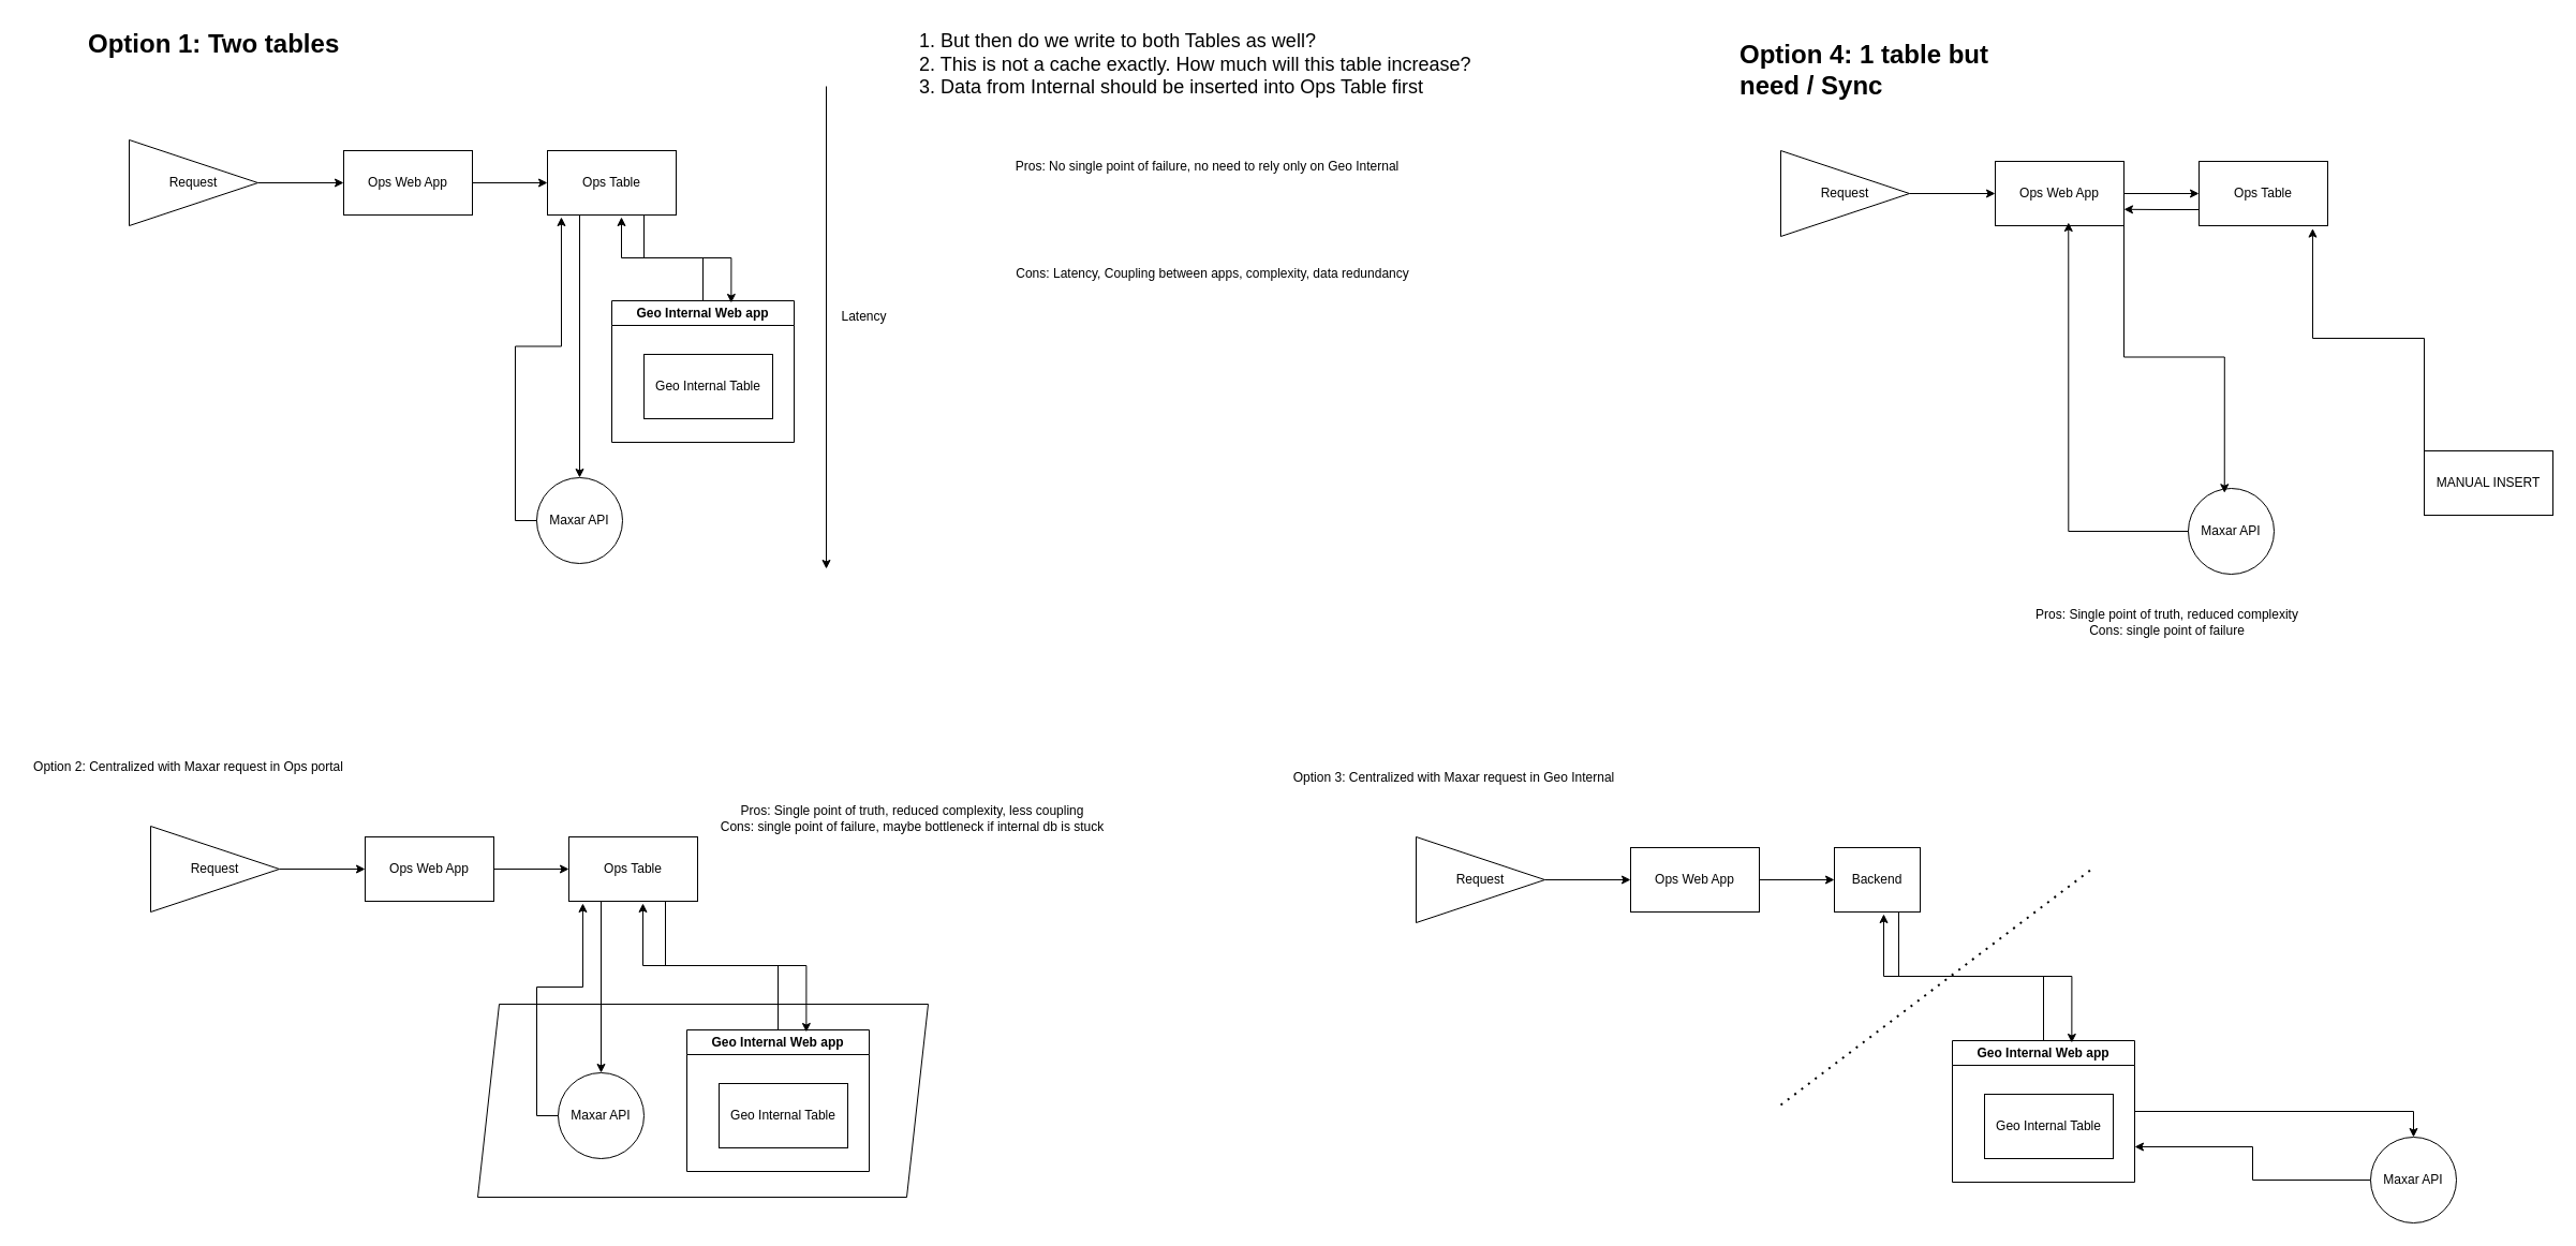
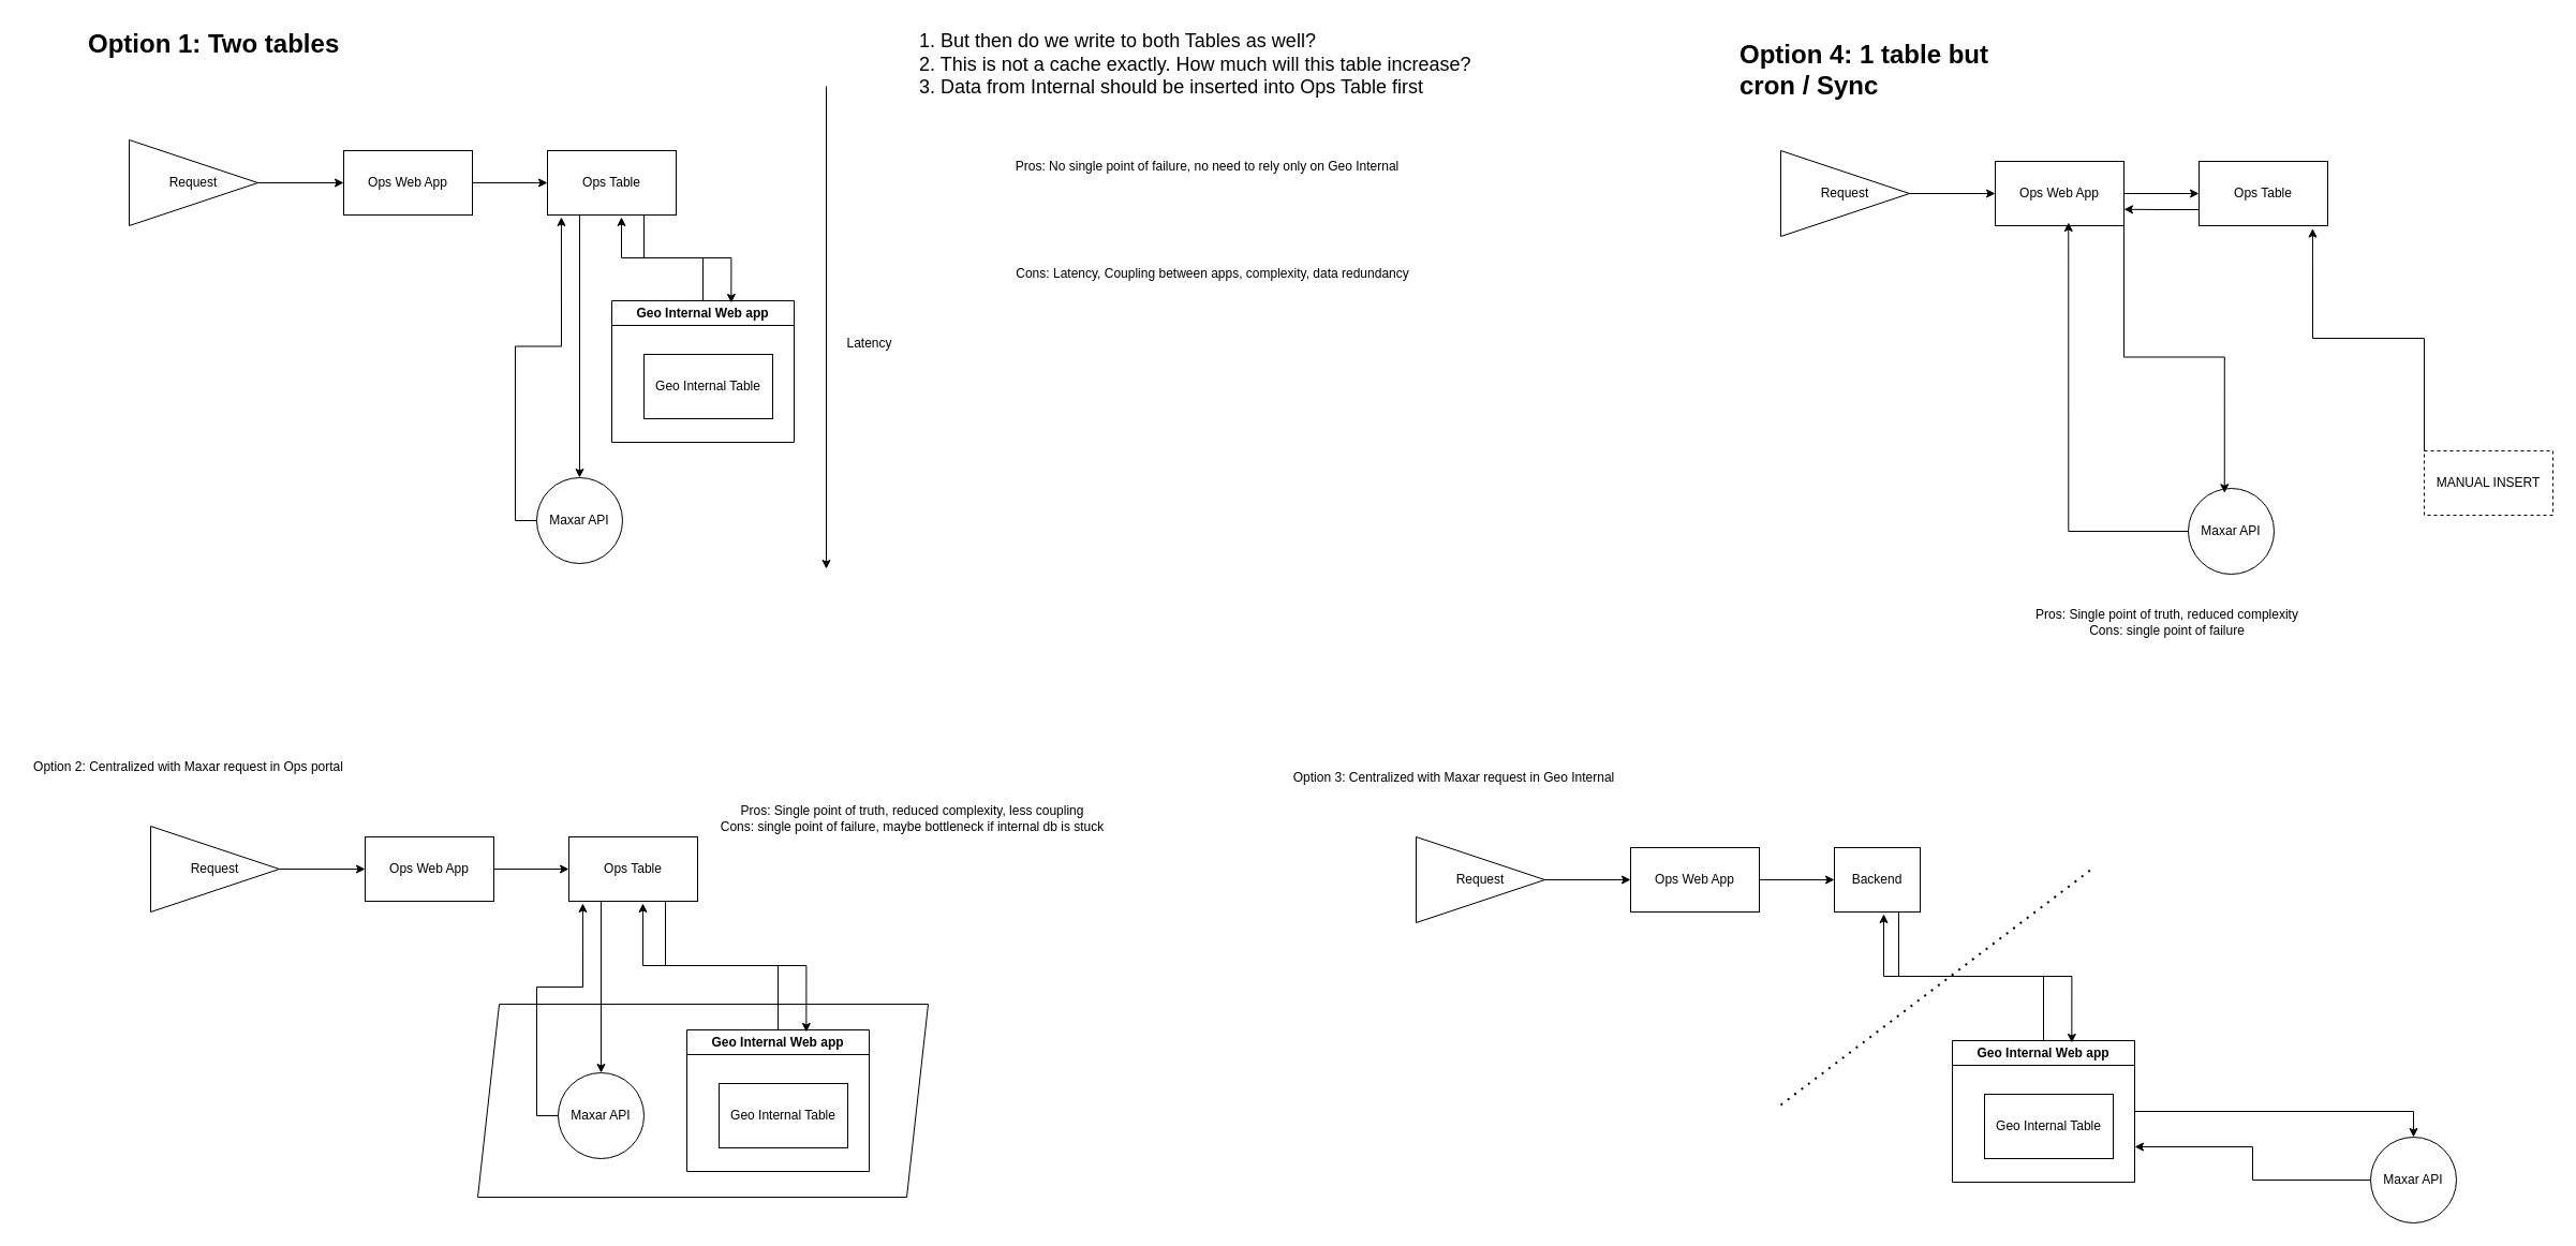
- <mxCell id="52" value="&lt;h1 style=&quot;margin-top: 0px;&quot;&gt;Option 4: 1 table but need / Sync&lt;/h1&gt;" style="text;html=1;whiteSpace=wrap;overflow=hidden;rounded=0;" vertex="1" parent="1"><mxGeometry x="1620" y="30" width="270" height="120" as="geometry" /></mxCell>
+ <mxCell id="52" value="&lt;h1 style=&quot;margin-top: 0px;&quot;&gt;Option 4: 1 table but cron / Sync&lt;/h1&gt;" style="text;html=1;whiteSpace=wrap;overflow=hidden;rounded=0;" vertex="1" parent="1"><mxGeometry x="1620" y="30" width="270" height="120" as="geometry" /></mxCell>
- <mxCell id="10" value="Latency" style="text;html=1;align=center;verticalAlign=middle;resizable=0;points=[];autosize=1;strokeColor=none;fillColor=none;" vertex="1" parent="1"><mxGeometry x="770" y="280" width="70" height="30" as="geometry" /></mxCell>
+ <mxCell id="10" value="Latency" style="text;html=1;align=center;verticalAlign=middle;resizable=0;points=[];autosize=1;strokeColor=none;fillColor=none;" vertex="1" parent="1"><mxGeometry x="775" y="305" width="70" height="30" as="geometry" /></mxCell>
- <mxCell id="59" value="MANUAL INSERT" style="rounded=0;whiteSpace=wrap;html=1;" vertex="1" parent="1"><mxGeometry x="2260" y="420" width="120" height="60" as="geometry" /></mxCell>
+ <mxCell id="59" value="MANUAL INSERT" style="rounded=0;whiteSpace=wrap;html=1;dashed=1;" vertex="1" parent="1"><mxGeometry x="2260" y="420" width="120" height="60" as="geometry" /></mxCell>
